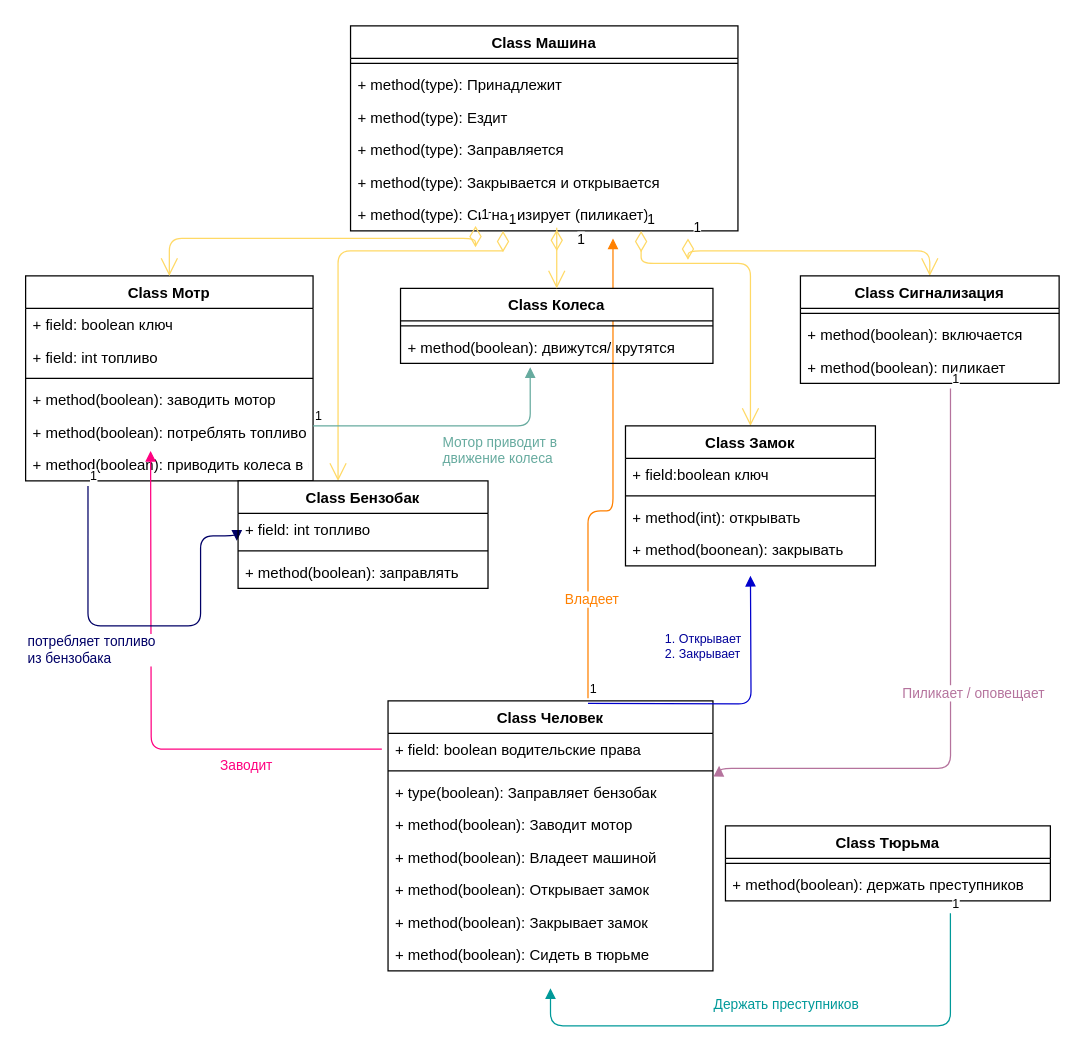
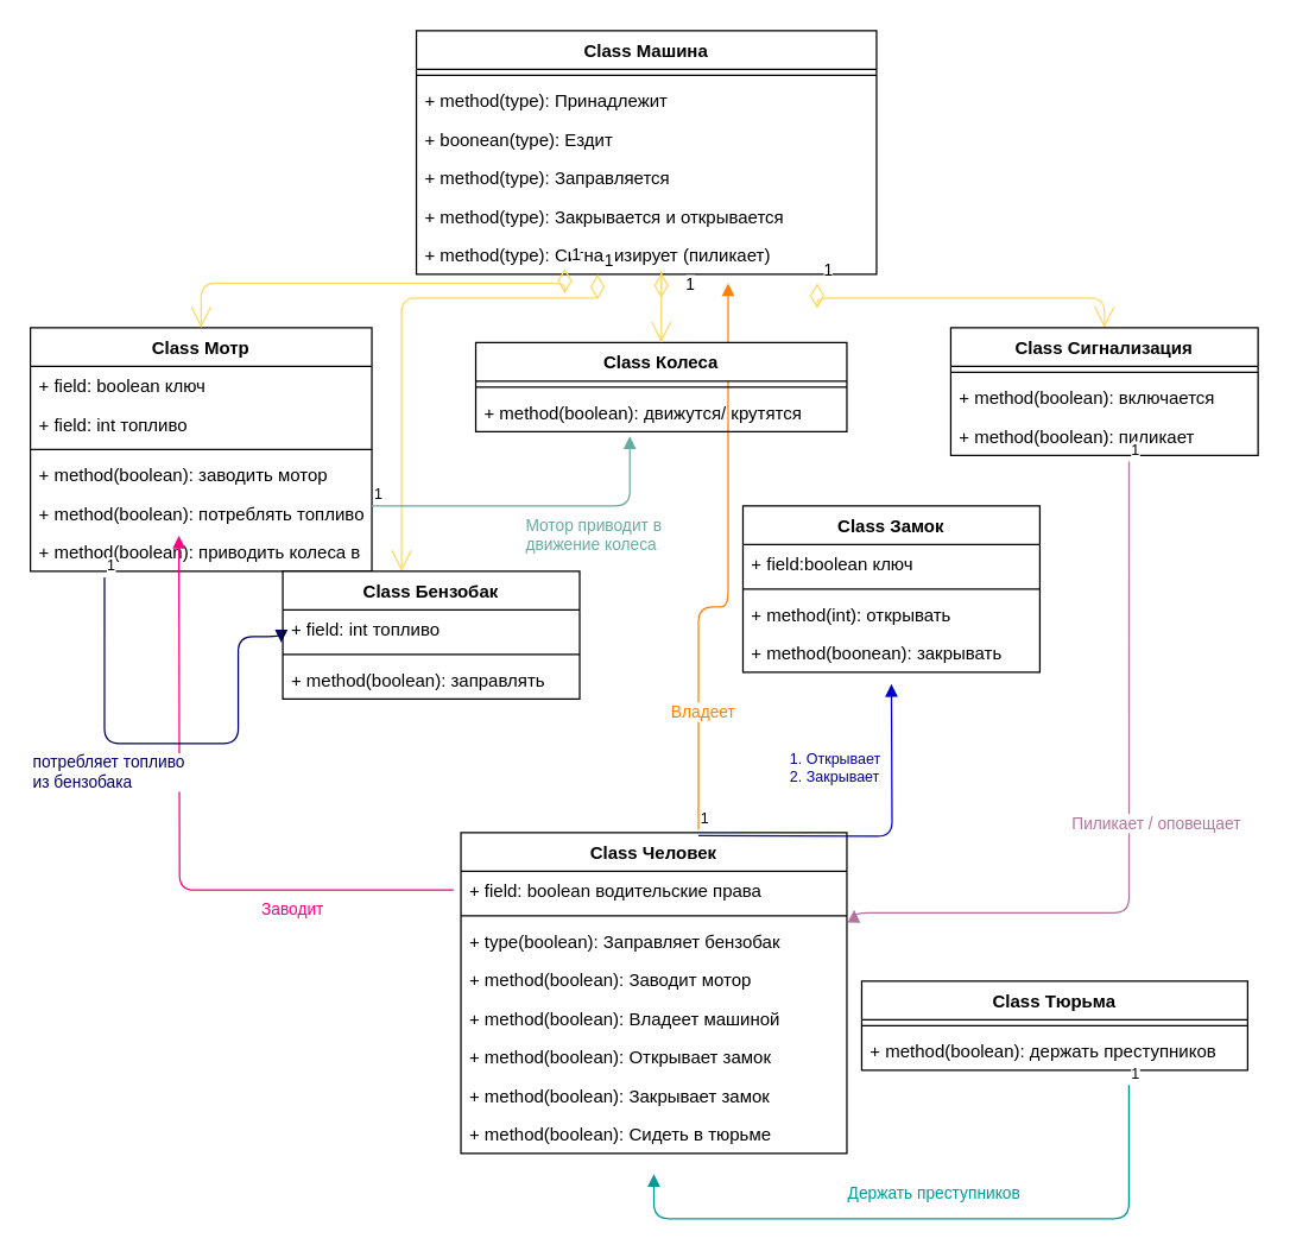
- <mxCell id="5" value="+ method(type): Ездит" style="text;align=left;verticalAlign=top;spacingLeft=4;spacingRight=4;overflow=hidden;rotatable=0;points=[[0,0.5],[1,0.5]];portConstraint=eastwest;" vertex="1" parent="2"><mxGeometry y="60" width="310" height="26" as="geometry" /></mxCell>
+ <mxCell id="5" value="+ boonean(type): Ездит" style="text;align=left;verticalAlign=top;spacingLeft=4;spacingRight=4;overflow=hidden;rotatable=0;points=[[0,0.5],[1,0.5]];portConstraint=eastwest;" vertex="1" parent="2"><mxGeometry y="60" width="310" height="26" as="geometry" /></mxCell>
- <mxCell id="20" value="1" style="endArrow=open;html=1;endSize=12;startArrow=diamondThin;startSize=14;startFill=0;edgeStyle=orthogonalEdgeStyle;align=left;verticalAlign=bottom;entryX=0.5;entryY=0;entryDx=0;entryDy=0;strokeColor=#FFD966;exitX=0.75;exitY=1;exitDx=0;exitDy=0;" edge="1" parent="1" source="2" target="25"><mxGeometry x="-1" y="3" relative="1" as="geometry"><mxPoint x="610" y="210" as="sourcePoint" /><mxPoint x="530" y="390" as="targetPoint" /><Array as="points"><mxPoint x="513" y="210" /><mxPoint x="600" y="210" /></Array></mxGeometry></mxCell>
